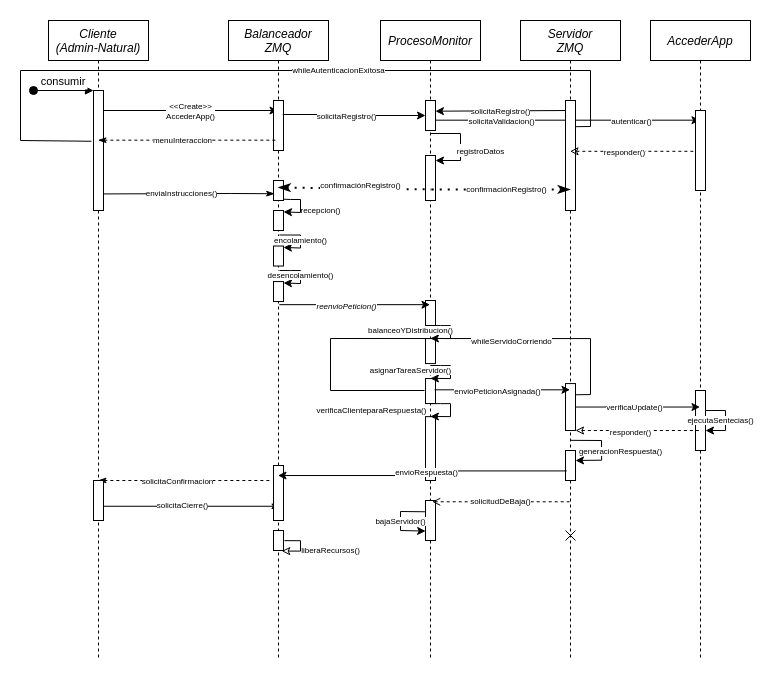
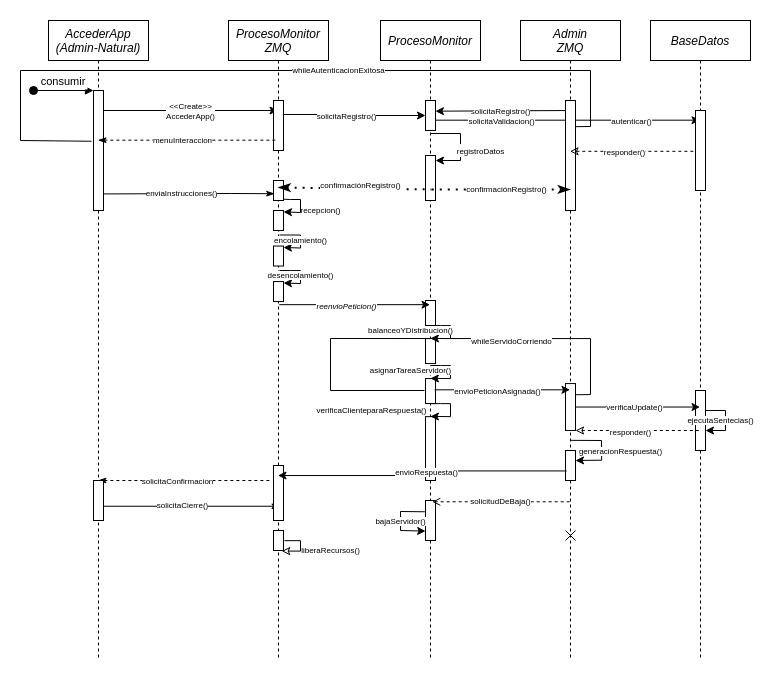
- <mxCell id="14" value="Cliente&#10;(Admin-Natural)" style="shape=umlLifeline;perimeter=lifelinePerimeter;container=1;collapsible=0;recursiveResize=0;rounded=0;shadow=0;strokeWidth=1;fontStyle=2" parent="1" vertex="1"><mxGeometry x="48" y="20" width="100" height="640" as="geometry" /></mxCell>
+ <mxCell id="14" value="AccederApp&#10;(Admin-Natural)" style="shape=umlLifeline;perimeter=lifelinePerimeter;container=1;collapsible=0;recursiveResize=0;rounded=0;shadow=0;strokeWidth=1;fontStyle=2" parent="1" vertex="1"><mxGeometry x="48" y="20" width="100" height="640" as="geometry" /></mxCell>
- <mxCell id="18" value="Balanceador&#10;ZMQ" style="shape=umlLifeline;perimeter=lifelinePerimeter;container=1;collapsible=0;recursiveResize=0;rounded=0;shadow=0;strokeWidth=1;fontStyle=2" parent="1" vertex="1"><mxGeometry x="228" y="20" width="100" height="640" as="geometry" /></mxCell>
+ <mxCell id="18" value="ProcesoMonitor&#10;ZMQ" style="shape=umlLifeline;perimeter=lifelinePerimeter;container=1;collapsible=0;recursiveResize=0;rounded=0;shadow=0;strokeWidth=1;fontStyle=2" parent="1" vertex="1"><mxGeometry x="228" y="20" width="100" height="640" as="geometry" /></mxCell>
- <mxCell id="52" value="Servidor&#10;ZMQ" style="shape=umlLifeline;perimeter=lifelinePerimeter;container=1;collapsible=0;recursiveResize=0;rounded=0;shadow=0;strokeWidth=1;fontStyle=2" parent="1" vertex="1"><mxGeometry x="520" y="20" width="100" height="640" as="geometry" /></mxCell>
+ <mxCell id="52" value="Admin&#10;ZMQ" style="shape=umlLifeline;perimeter=lifelinePerimeter;container=1;collapsible=0;recursiveResize=0;rounded=0;shadow=0;strokeWidth=1;fontStyle=2" parent="1" vertex="1"><mxGeometry x="520" y="20" width="100" height="640" as="geometry" /></mxCell>
- <mxCell id="45" value="AccederApp" style="shape=umlLifeline;perimeter=lifelinePerimeter;container=1;collapsible=0;recursiveResize=0;rounded=0;shadow=0;strokeWidth=1;fontStyle=2" parent="1" vertex="1"><mxGeometry x="650" y="20" width="100" height="640" as="geometry" /></mxCell>
+ <mxCell id="45" value="BaseDatos" style="shape=umlLifeline;perimeter=lifelinePerimeter;container=1;collapsible=0;recursiveResize=0;rounded=0;shadow=0;strokeWidth=1;fontStyle=2" parent="1" vertex="1"><mxGeometry x="650" y="20" width="100" height="640" as="geometry" /></mxCell>
